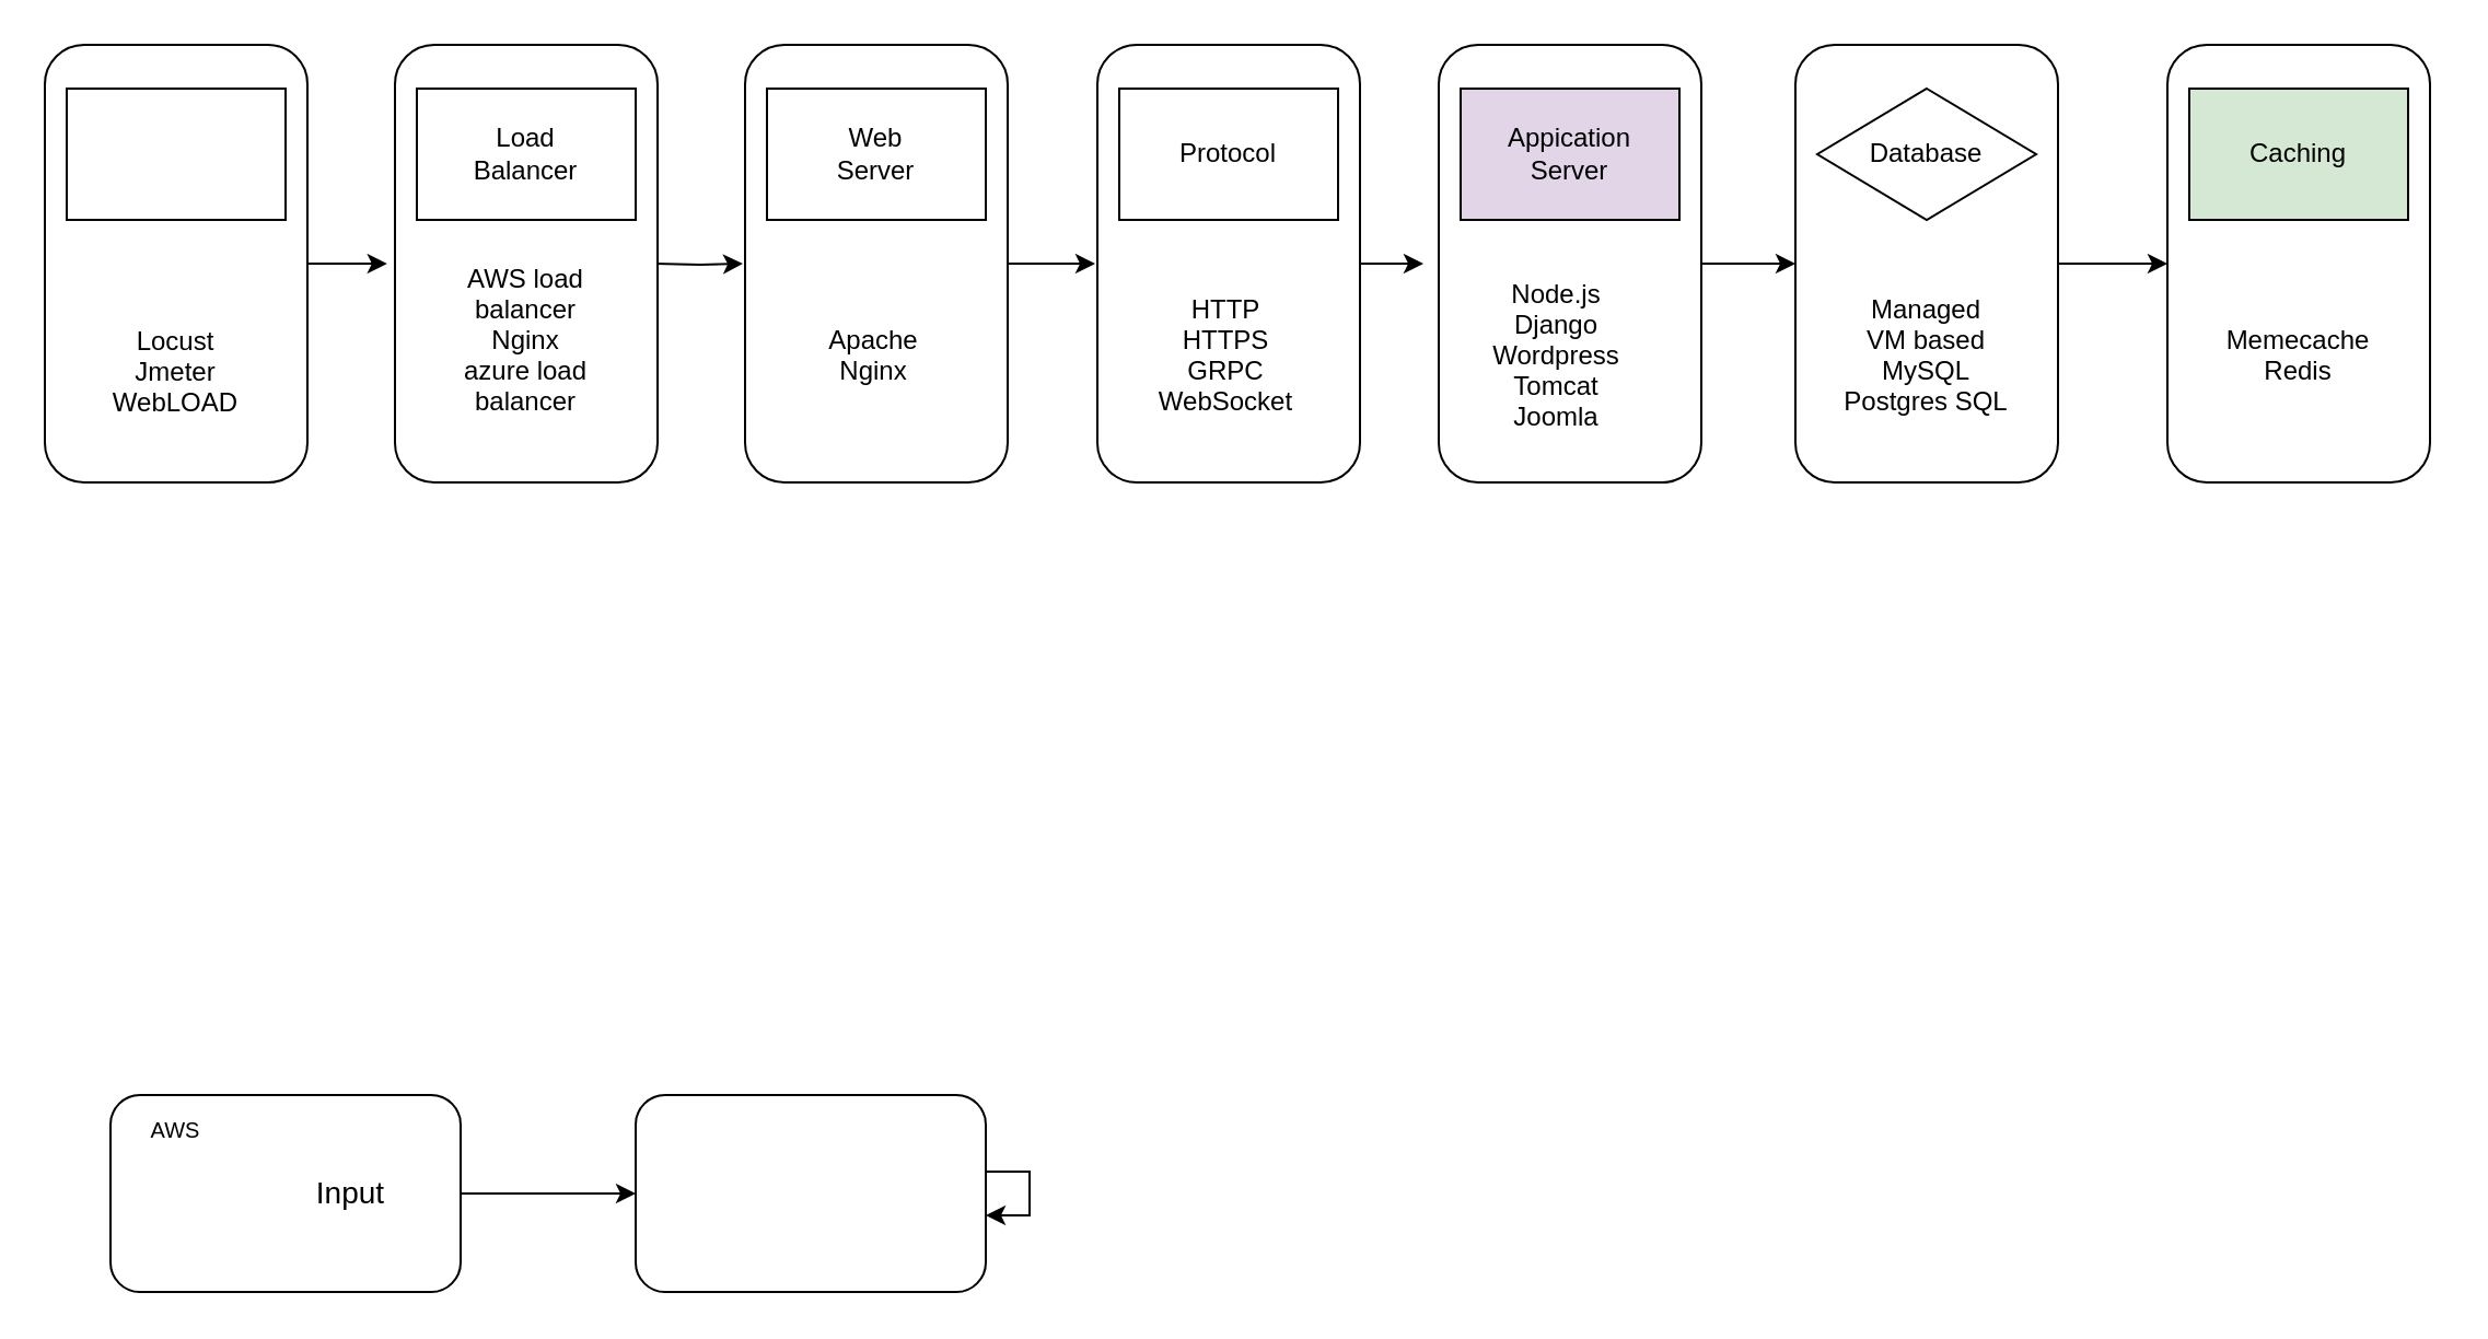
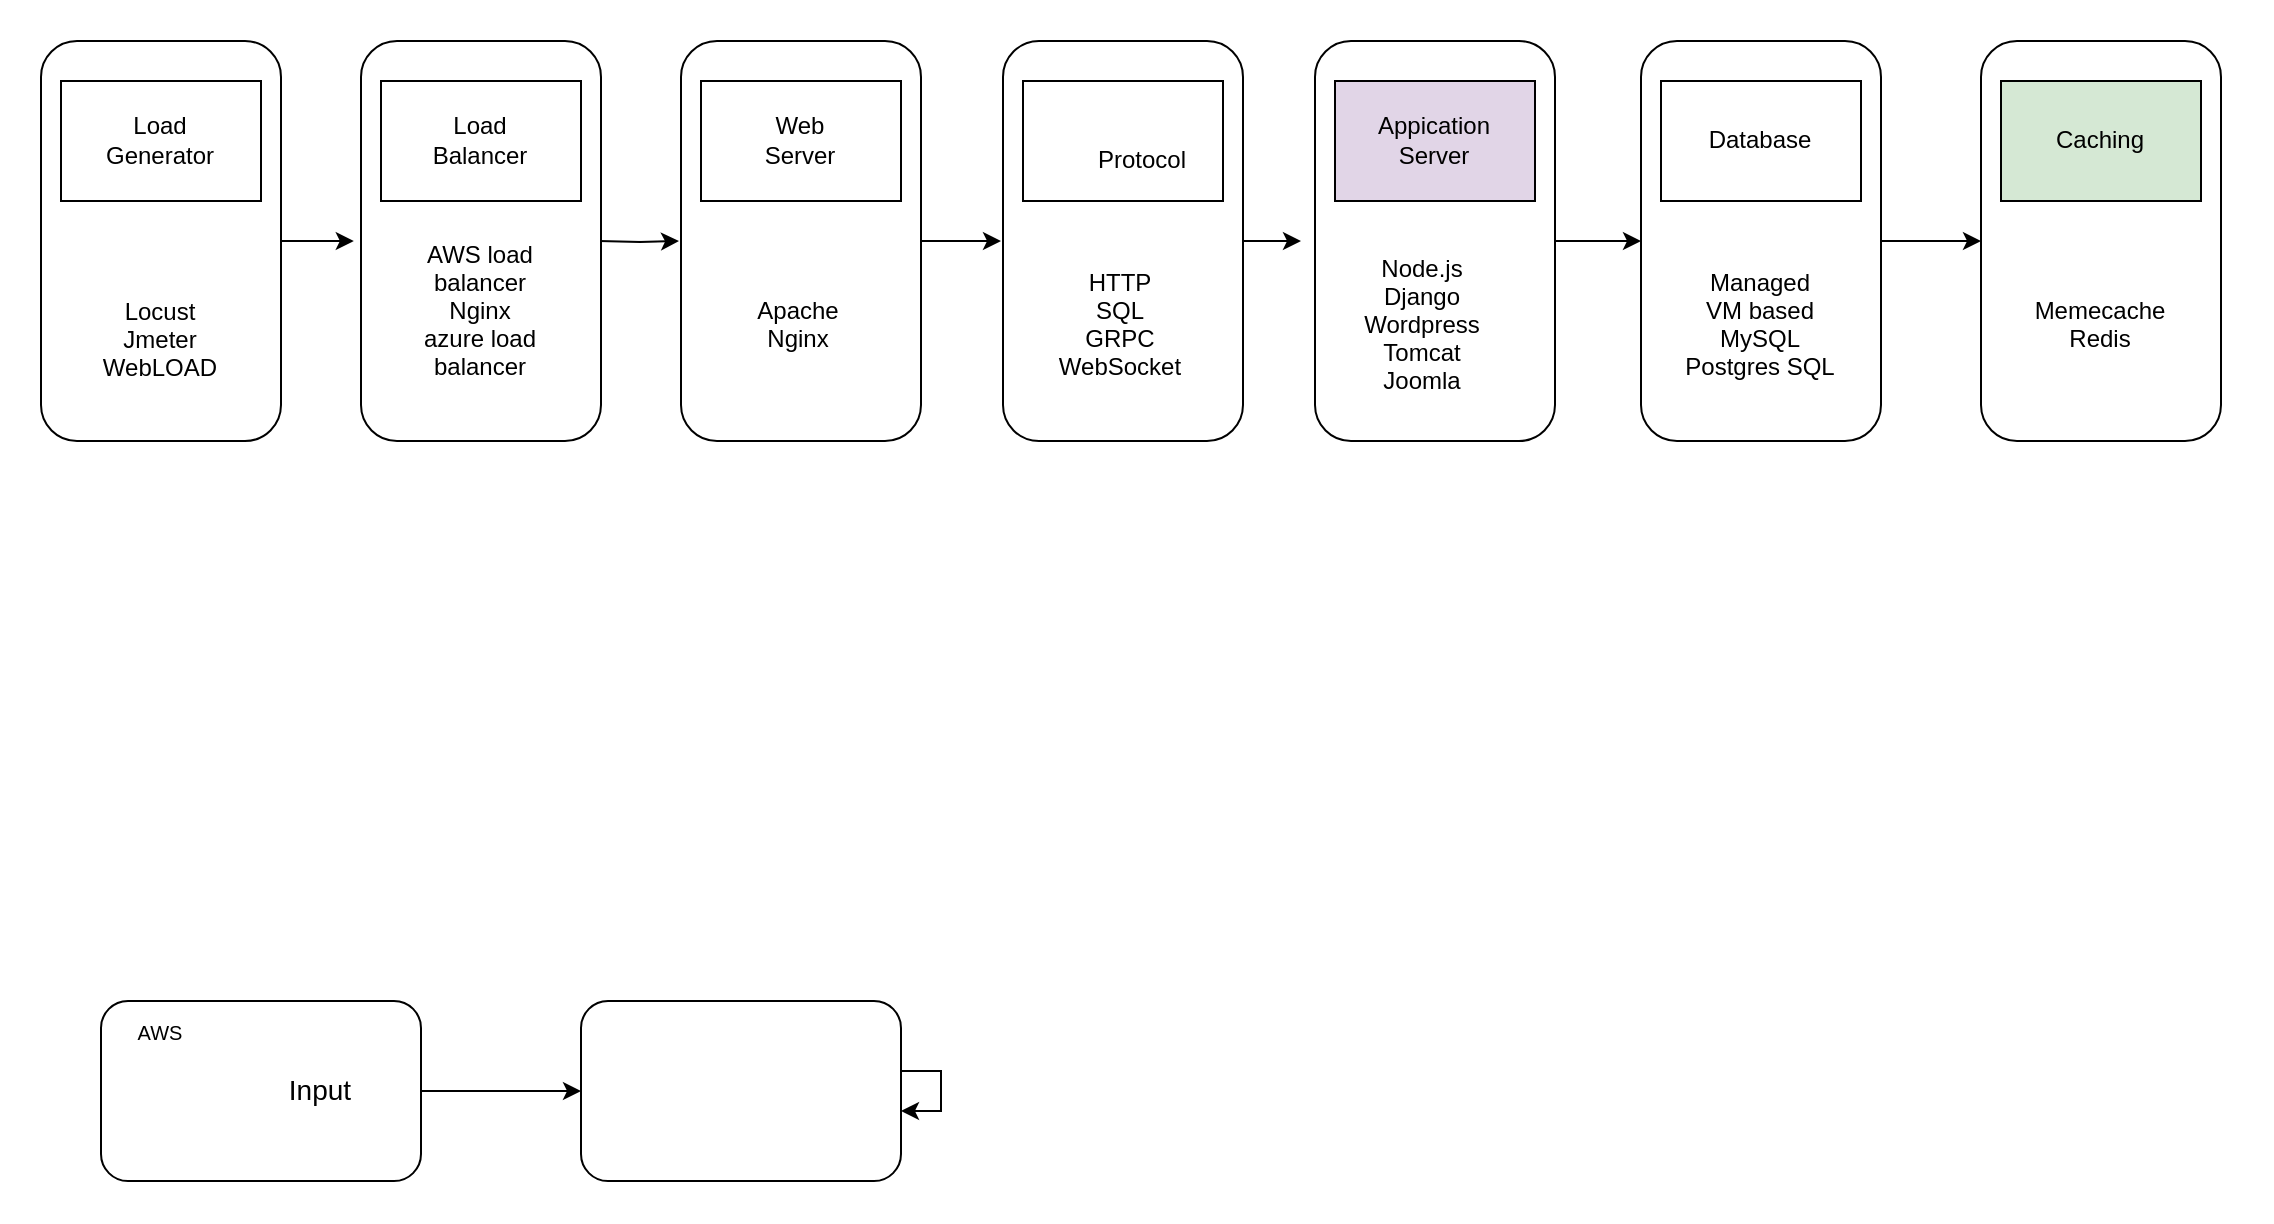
+ <mxCell id="5" value="Load Generator" style="text;html=1;strokeColor=none;fillColor=none;align=center;verticalAlign=middle;whiteSpace=wrap;rounded=0;" vertex="1" parent="1"><mxGeometry x="50" y="55" width="60" height="30" as="geometry" /></mxCell>
- <mxCell id="26" value="Protocol" style="text;html=1;strokeColor=none;fillColor=none;align=center;verticalAlign=middle;whiteSpace=wrap;rounded=0;" vertex="1" parent="1"><mxGeometry x="531" y="55" width="60" height="30" as="geometry" /></mxCell>
+ <mxCell id="26" value="Protocol" style="text;html=1;strokeColor=none;fillColor=none;align=center;verticalAlign=middle;whiteSpace=wrap;rounded=0;" vertex="1" parent="1"><mxGeometry x="541" y="65" width="60" height="30" as="geometry" /></mxCell>
- <mxCell id="34" value="Database" style="rhombus;whiteSpace=wrap;html=1;" vertex="1" parent="1"><mxGeometry x="830" y="40" width="100" height="60" as="geometry" /></mxCell>
+ <mxCell id="34" value="Database" style="rounded=0;whiteSpace=wrap;html=1;" vertex="1" parent="1"><mxGeometry x="830" y="40" width="100" height="60" as="geometry" /></mxCell>
- <mxCell id="27" value="HTTP&#10;HTTPS&#10;GRPC&#10;WebSocket" style="text;strokeColor=none;fillColor=none;align=center;verticalAlign=middle;spacingLeft=4;spacingRight=4;overflow=hidden;points=[[0,0.5],[1,0.5]];portConstraint=eastwest;rotatable=0;rounded=0;glass=0;" vertex="1" parent="1"><mxGeometry x="495" y="110" width="130" height="102.5" as="geometry" /></mxCell>
+ <mxCell id="27" value="HTTP&#10;SQL&#10;GRPC&#10;WebSocket" style="text;strokeColor=none;fillColor=none;align=center;verticalAlign=middle;spacingLeft=4;spacingRight=4;overflow=hidden;points=[[0,0.5],[1,0.5]];portConstraint=eastwest;rotatable=0;rounded=0;glass=0;" vertex="1" parent="1"><mxGeometry x="495" y="110" width="130" height="102.5" as="geometry" /></mxCell>
